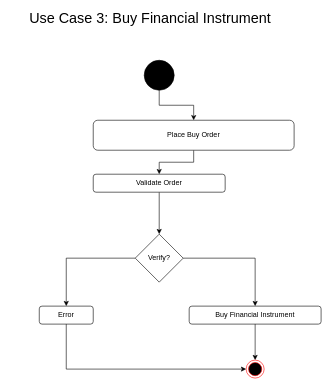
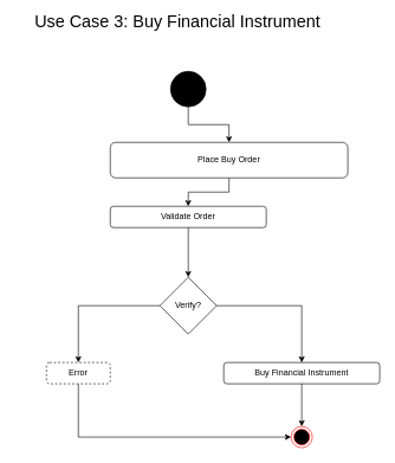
- <mxCell id="13" value="Error" style="rounded=1;whiteSpace=wrap;html=1;fillColor=#FFFFFF;fontSize=12;" parent="1" vertex="1"><mxGeometry x="65" y="510" width="90" height="30" as="geometry" /></mxCell>
+ <mxCell id="13" value="Error" style="rounded=1;whiteSpace=wrap;html=1;fillColor=#FFFFFF;fontSize=12;dashed=1;" parent="1" vertex="1"><mxGeometry x="65" y="510" width="90" height="30" as="geometry" /></mxCell>
